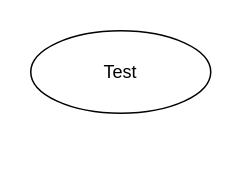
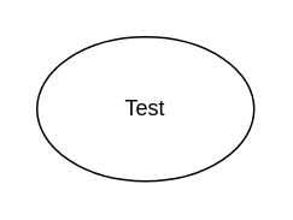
- <mxCell id="2" value="Test" style="ellipse;whiteSpace=wrap;html=1;" vertex="1" parent="1"><mxGeometry x="20" y="20" width="120" height="55" as="geometry" /></mxCell>
+ <mxCell id="2" value="Test" style="ellipse;whiteSpace=wrap;html=1;" vertex="1" parent="1"><mxGeometry x="20" y="20" width="120" height="80" as="geometry" /></mxCell>
